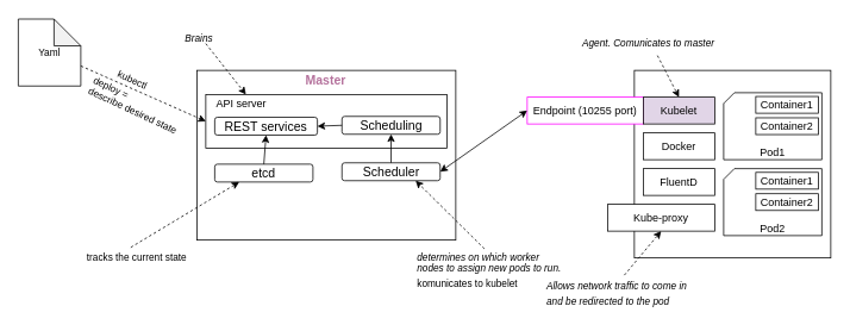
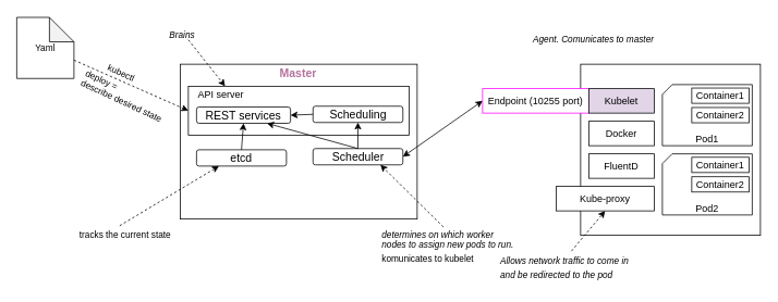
- <mxCell id="14" value="" style="endArrow=classic;html=1;dashed=1;entryX=0.5;entryY=0;entryDx=0;entryDy=0;exitX=0.477;exitY=1.168;exitDx=0;exitDy=0;exitPerimeter=0;" edge="1" parent="1" source="16" target="29"><mxGeometry width="50" height="50" relative="1" as="geometry"><mxPoint x="660" y="77.5" as="sourcePoint" /><mxPoint x="720" y="107.5" as="targetPoint" /></mxGeometry></mxCell>
+ <mxCell id="26" value="" style="endArrow=classic;html=1;fontSize=14;fontColor=#FF6666;entryX=0.75;entryY=1;entryDx=0;entryDy=0;exitX=0.5;exitY=0;exitDx=0;exitDy=0;" edge="1" parent="1" source="24" target="22"><mxGeometry width="50" height="50" relative="1" as="geometry"><mxPoint x="220" y="358" as="sourcePoint" /><mxPoint x="270" y="308" as="targetPoint" /></mxGeometry></mxCell>
